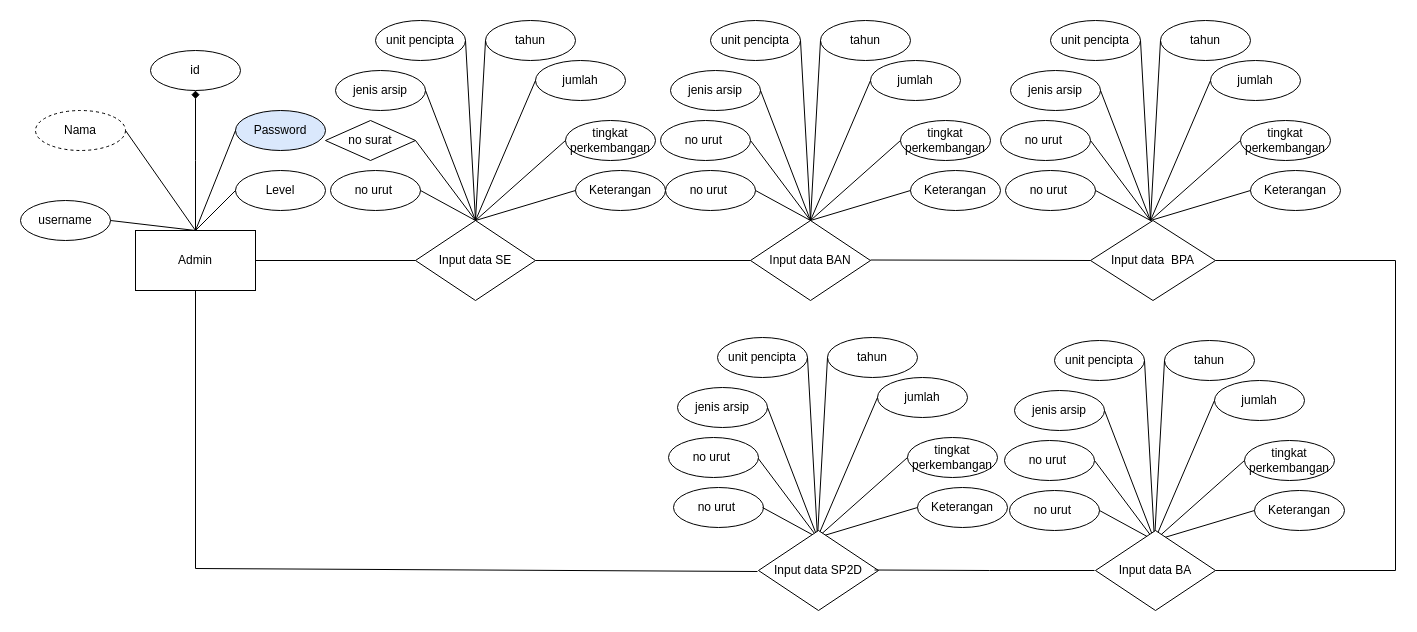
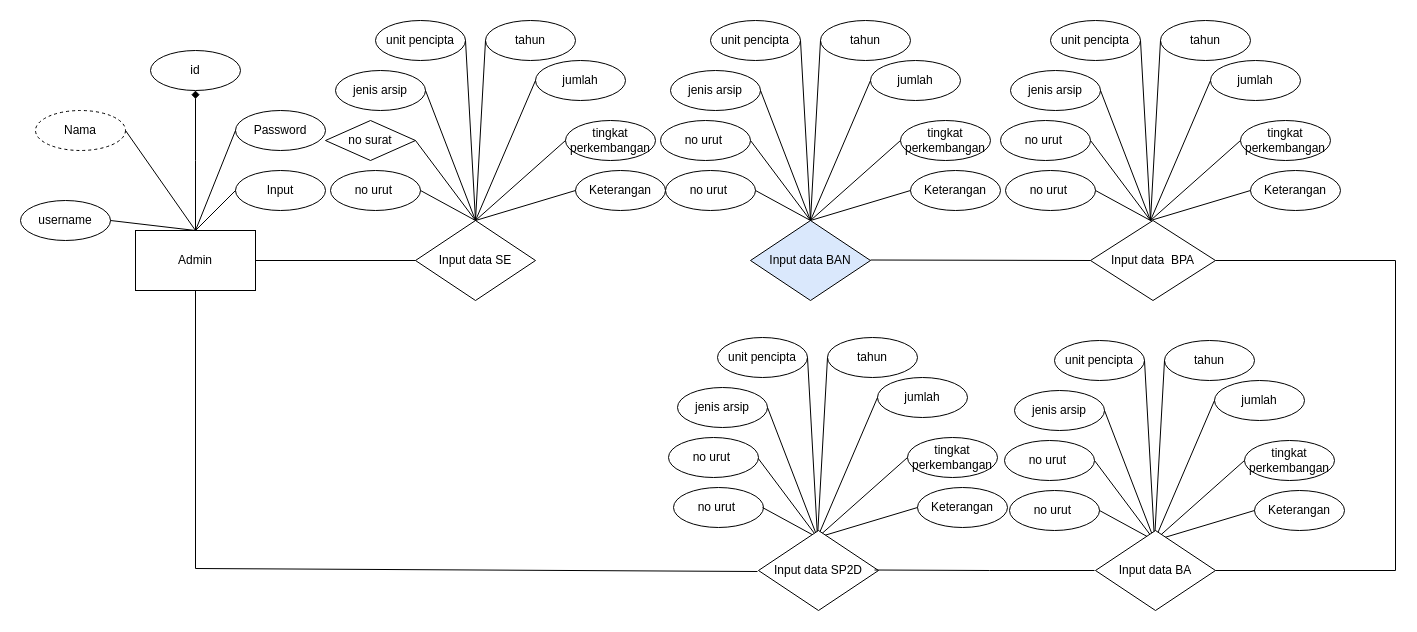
- <mxCell id="4" value="Password" style="ellipse;whiteSpace=wrap;html=1;fillColor=#dae8fc;" vertex="1" parent="1"><mxGeometry x="235" y="110" width="90" height="40" as="geometry" /></mxCell>
+ <mxCell id="4" value="Password" style="ellipse;whiteSpace=wrap;html=1;" vertex="1" parent="1"><mxGeometry x="235" y="110" width="90" height="40" as="geometry" /></mxCell>
- <mxCell id="3" value="Level" style="ellipse;whiteSpace=wrap;html=1;" vertex="1" parent="1"><mxGeometry x="235" y="170" width="90" height="40" as="geometry" /></mxCell>
+ <mxCell id="3" value="Input" style="ellipse;whiteSpace=wrap;html=1;" vertex="1" parent="1"><mxGeometry x="235" y="170" width="90" height="40" as="geometry" /></mxCell>
- <mxCell id="98" value="" style="endArrow=none;html=1;rounded=0;entryX=0;entryY=0.5;entryDx=0;entryDy=0;exitX=1;exitY=0.5;exitDx=0;exitDy=0;" edge="1" parent="1" source="13" target="30"><mxGeometry width="50" height="50" relative="1" as="geometry"><mxPoint x="535" y="265" as="sourcePoint" /><mxPoint x="585" y="215" as="targetPoint" /></mxGeometry></mxCell>
- <mxCell id="30" value="Input data BAN" style="rhombus;whiteSpace=wrap;html=1;" vertex="1" parent="1"><mxGeometry x="750" y="220" width="120" height="80" as="geometry" /></mxCell>
+ <mxCell id="30" value="Input data BAN" style="rhombus;whiteSpace=wrap;html=1;fillColor=#dae8fc;" vertex="1" parent="1"><mxGeometry x="750" y="220" width="120" height="80" as="geometry" /></mxCell>
